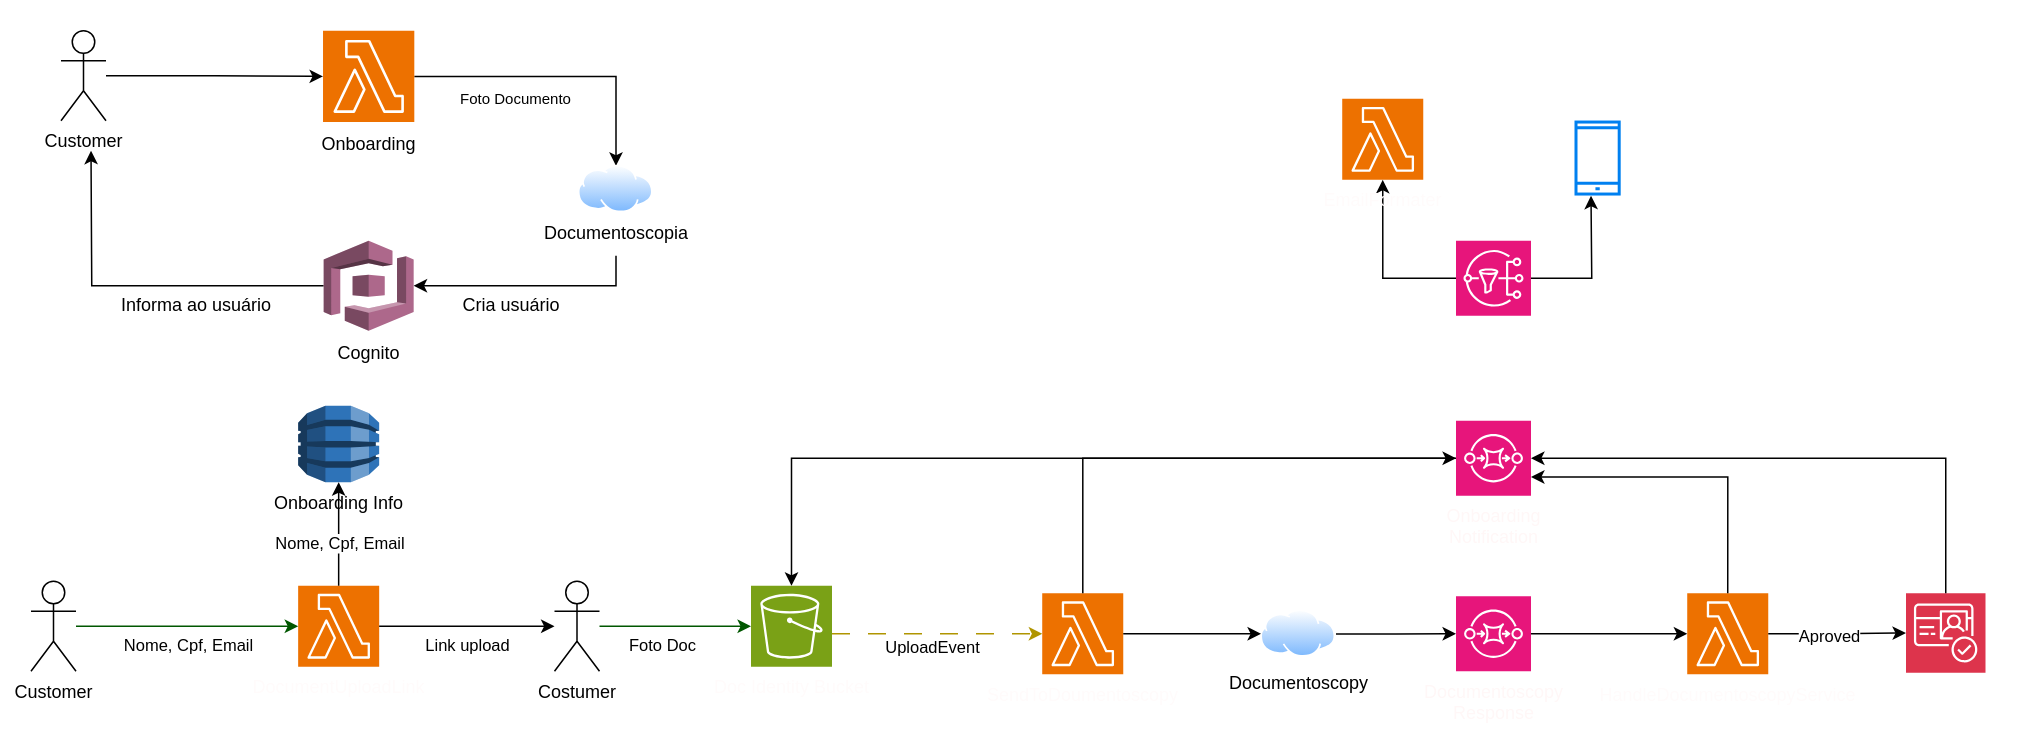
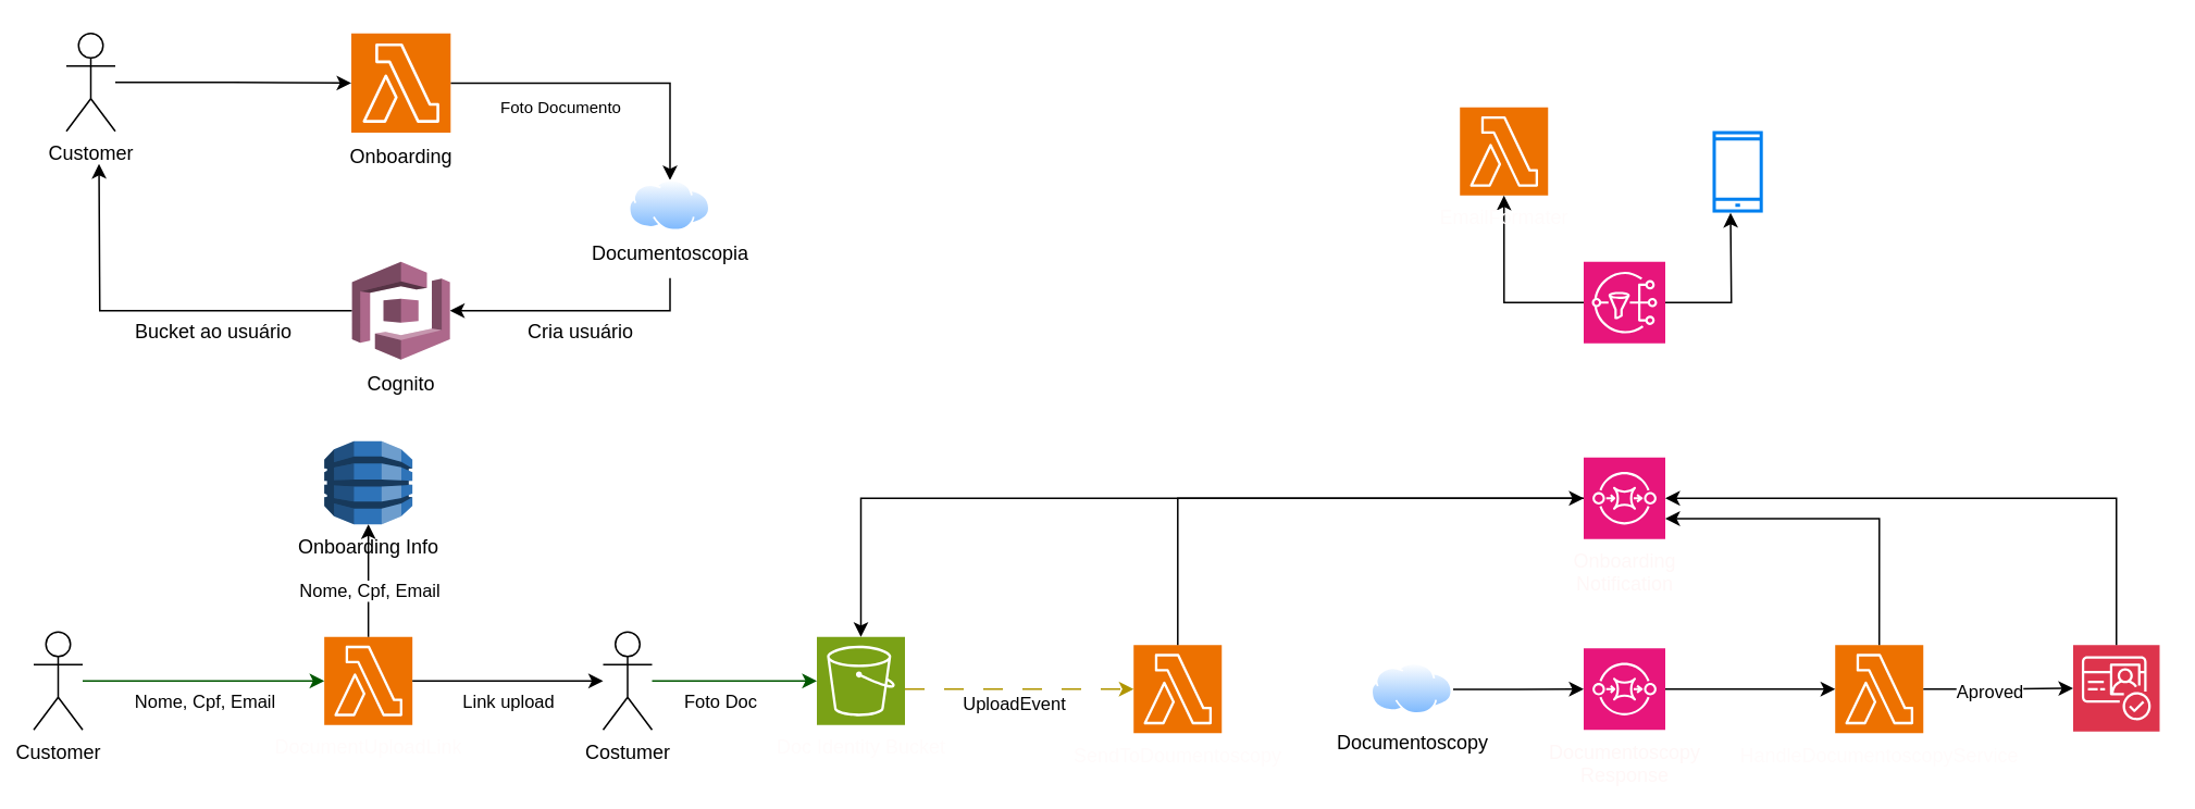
- <mxCell id="18" value="Informa ao usuário" style="text;html=1;align=center;verticalAlign=middle;resizable=0;points=[];autosize=1;strokeColor=none;fillColor=none;" parent="1" vertex="1"><mxGeometry x="70" y="188" width="120" height="30" as="geometry" /></mxCell>
+ <mxCell id="18" value="Bucket ao usuário" style="text;html=1;align=center;verticalAlign=middle;resizable=0;points=[];autosize=1;strokeColor=none;fillColor=none;" parent="1" vertex="1"><mxGeometry x="70" y="188" width="120" height="30" as="geometry" /></mxCell>
- <mxCell id="17" value="Cria usuário" style="text;html=1;align=center;verticalAlign=middle;resizable=0;points=[];autosize=1;strokeColor=none;fillColor=none;" parent="1" vertex="1"><mxGeometry x="295" y="188" width="90" height="30" as="geometry" /></mxCell>
+ <mxCell id="17" value="Cria usuário" style="text;html=1;align=center;verticalAlign=middle;resizable=0;points=[];autosize=1;strokeColor=none;fillColor=none;" parent="1" vertex="1"><mxGeometry x="310" y="188" width="90" height="30" as="geometry" /></mxCell>
- <mxCell id="40" style="edgeStyle=orthogonalEdgeStyle;rounded=0;orthogonalLoop=1;jettySize=auto;html=1;entryX=0;entryY=0.5;entryDx=0;entryDy=0;" parent="1" source="34" target="39" edge="1"><mxGeometry relative="1" as="geometry" /></mxCell>
